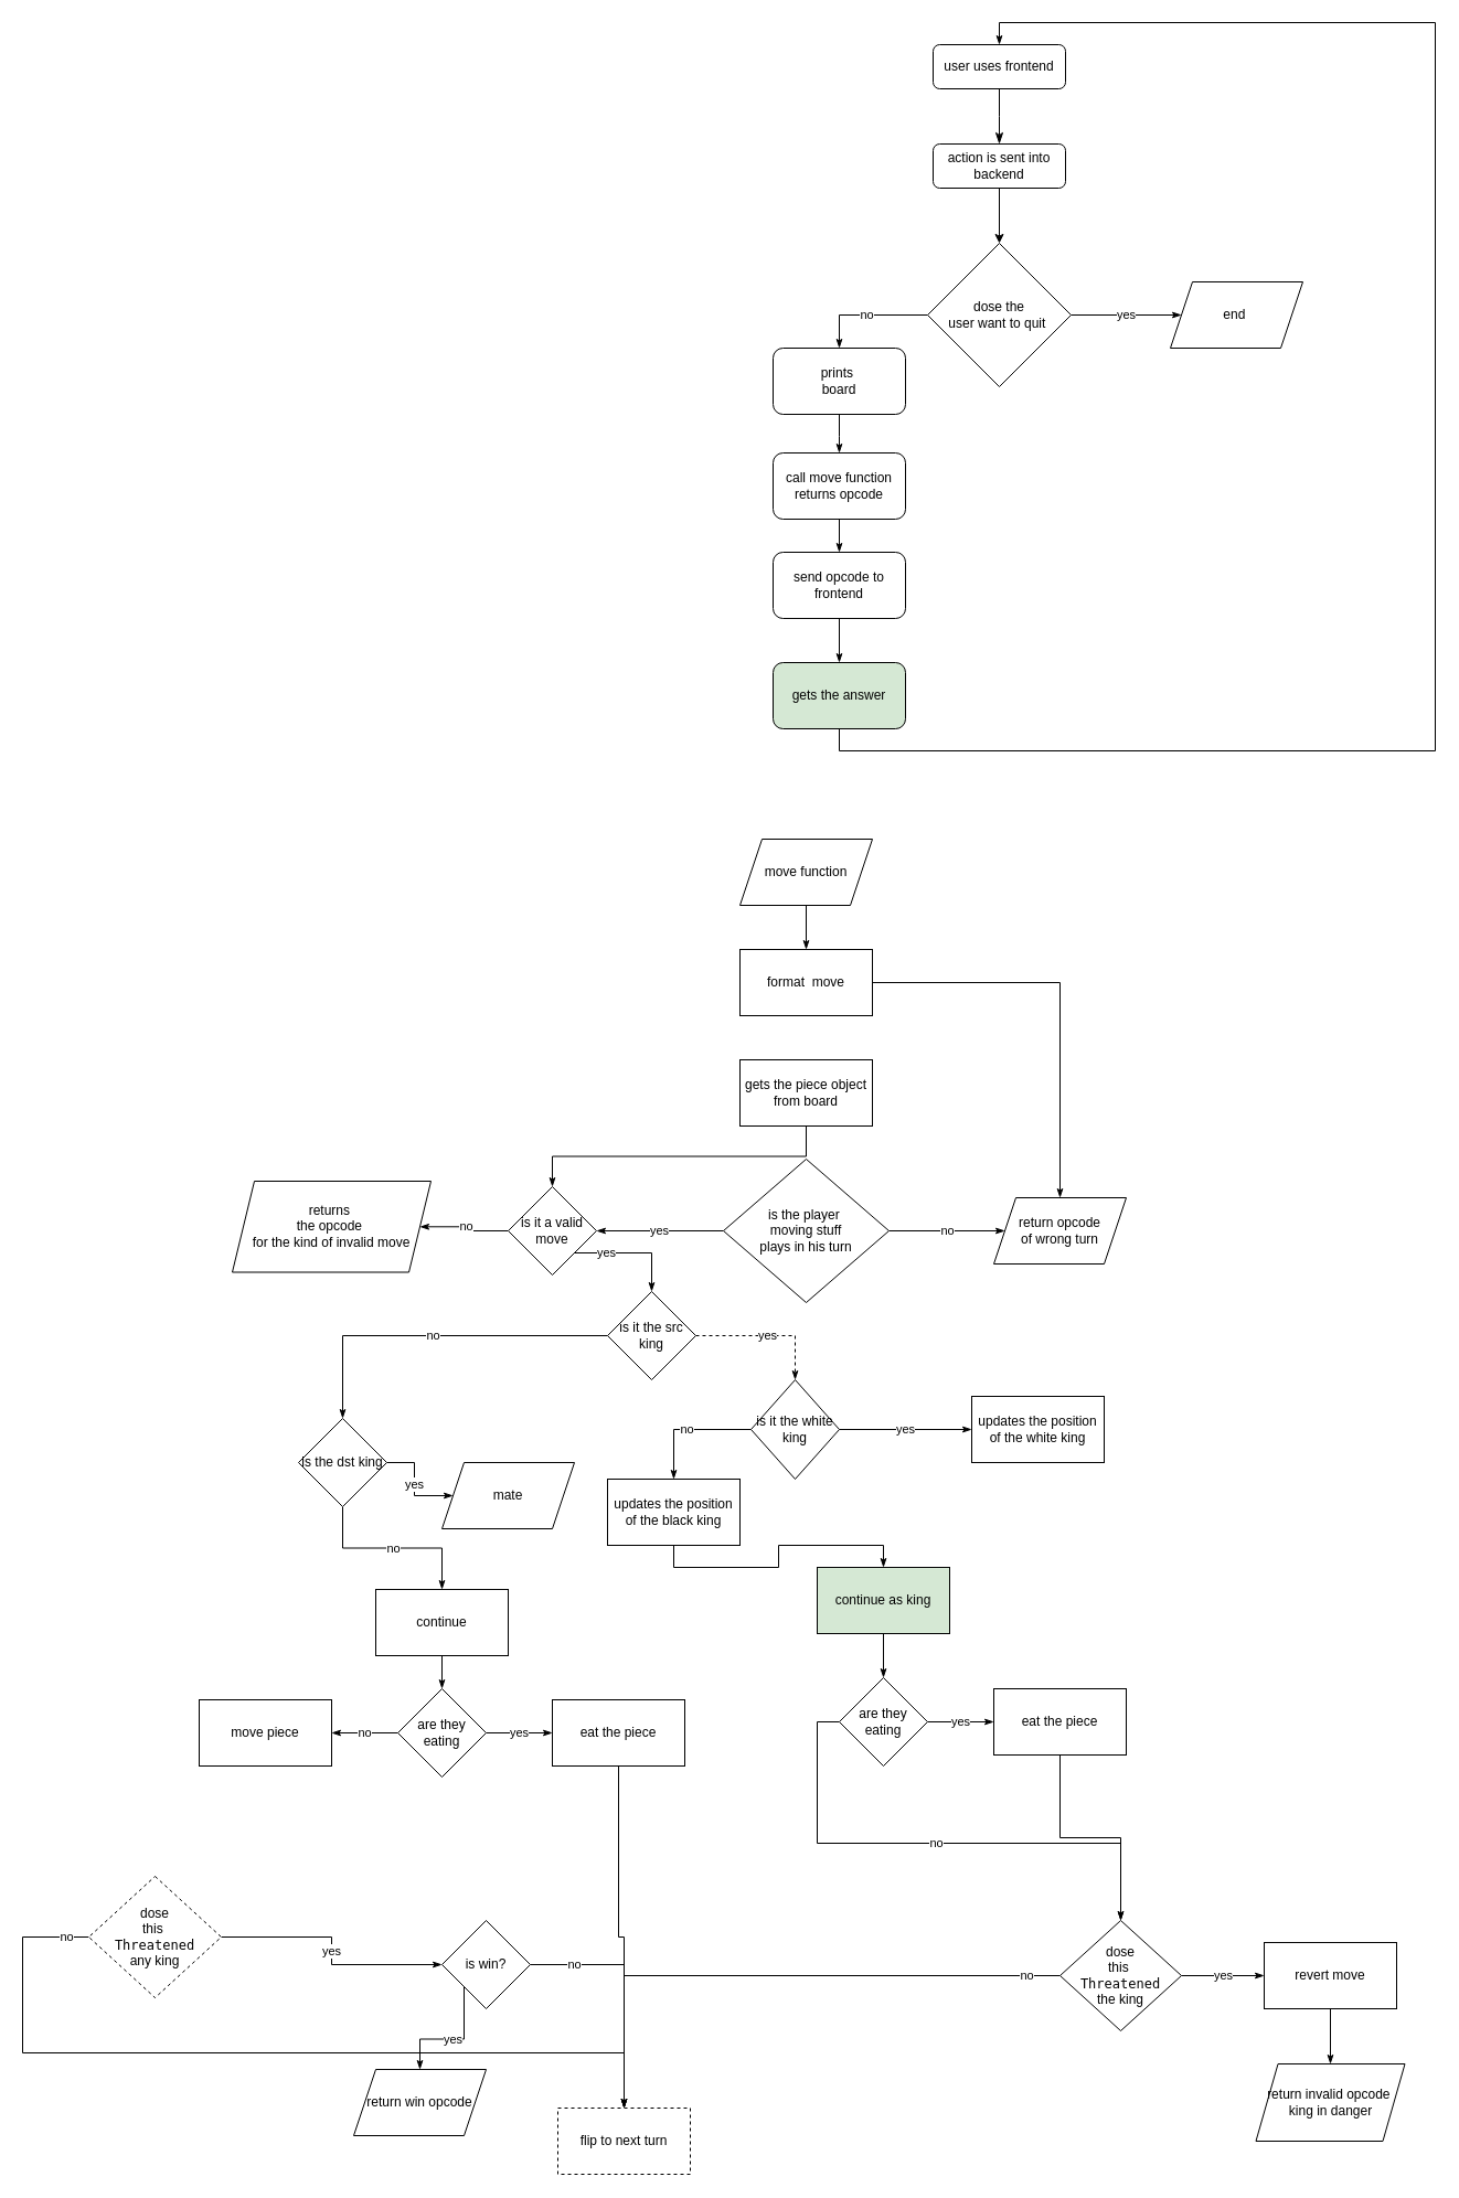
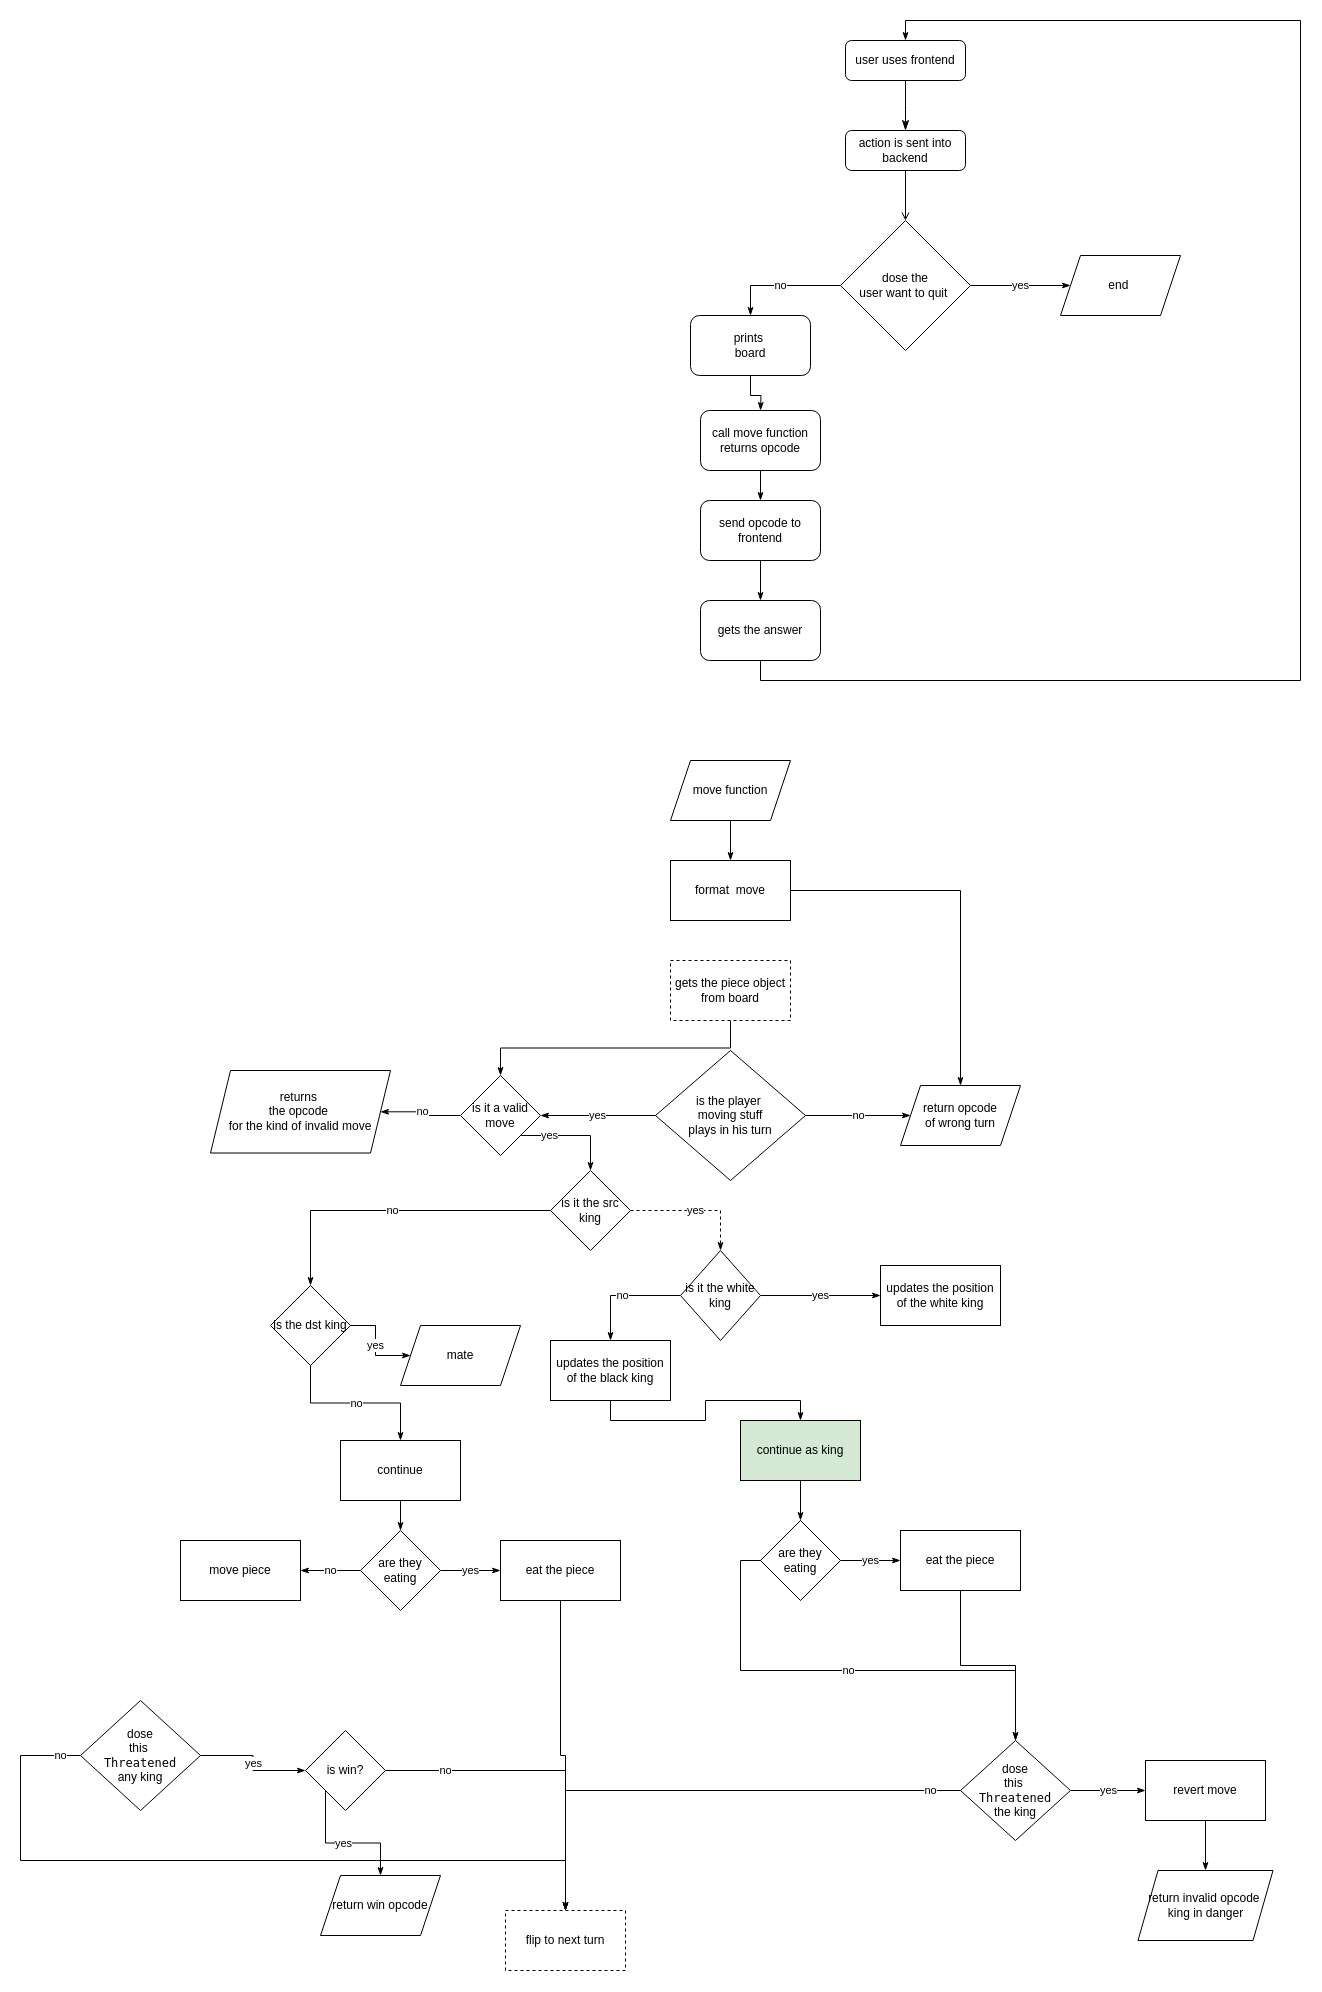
- <mxCell id="4" style="edgeStyle=orthogonalEdgeStyle;rounded=0;orthogonalLoop=1;jettySize=auto;html=1;exitX=0.5;exitY=1;exitDx=0;exitDy=0;entryX=0.5;entryY=0;entryDx=0;entryDy=0;" edge="1" parent="1" source="5" target="8"><mxGeometry relative="1" as="geometry" /></mxCell>
+ <mxCell id="4" style="edgeStyle=orthogonalEdgeStyle;rounded=0;orthogonalLoop=1;jettySize=auto;html=1;exitX=0.5;exitY=1;exitDx=0;exitDy=0;entryX=0.5;entryY=0;entryDx=0;entryDy=0;endArrow=open;" edge="1" parent="1" source="5" target="8"><mxGeometry relative="1" as="geometry" /></mxCell>
- <mxCell id="11" value="prints&amp;nbsp;&lt;br&gt;board" style="rounded=1;whiteSpace=wrap;html=1;" vertex="1" parent="1"><mxGeometry x="700" y="315" width="120" height="60" as="geometry" /></mxCell>
+ <mxCell id="11" value="prints&amp;nbsp;&lt;br&gt;board" style="rounded=1;whiteSpace=wrap;html=1;" vertex="1" parent="1"><mxGeometry x="690" y="315" width="120" height="60" as="geometry" /></mxCell>
- <mxCell id="17" value="gets the answer" style="whiteSpace=wrap;html=1;rounded=1;fillColor=#d5e8d4;" vertex="1" parent="1"><mxGeometry x="700" y="600" width="120" height="60" as="geometry" /></mxCell>
+ <mxCell id="17" value="gets the answer" style="whiteSpace=wrap;html=1;rounded=1;" vertex="1" parent="1"><mxGeometry x="700" y="600" width="120" height="60" as="geometry" /></mxCell>
- <mxCell id="23" value="gets the piece object from board" style="whiteSpace=wrap;html=1;" vertex="1" parent="1"><mxGeometry x="670" y="960" width="120" height="60" as="geometry" /></mxCell>
+ <mxCell id="23" value="gets the piece object from board" style="whiteSpace=wrap;html=1;dashed=1;" vertex="1" parent="1"><mxGeometry x="670" y="960" width="120" height="60" as="geometry" /></mxCell>
- <mxCell id="69" value="dose&lt;br&gt;this&amp;nbsp;&lt;br&gt;&lt;code&gt;Threatened&lt;br&gt;&lt;/code&gt;any king" style="rhombus;whiteSpace=wrap;html=1;dashed=1;" vertex="1" parent="1"><mxGeometry x="80" y="1700" width="120" height="110" as="geometry" /></mxCell>
+ <mxCell id="69" value="dose&lt;br&gt;this&amp;nbsp;&lt;br&gt;&lt;code&gt;Threatened&lt;br&gt;&lt;/code&gt;any king" style="rhombus;whiteSpace=wrap;html=1;" vertex="1" parent="1"><mxGeometry x="80" y="1700" width="120" height="110" as="geometry" /></mxCell>
- <mxCell id="72" value="is win?" style="rhombus;whiteSpace=wrap;html=1;" vertex="1" parent="1"><mxGeometry x="400" y="1740" width="80" height="80" as="geometry" /></mxCell>
+ <mxCell id="72" value="is win?" style="rhombus;whiteSpace=wrap;html=1;" vertex="1" parent="1"><mxGeometry x="305" y="1730" width="80" height="80" as="geometry" /></mxCell>
